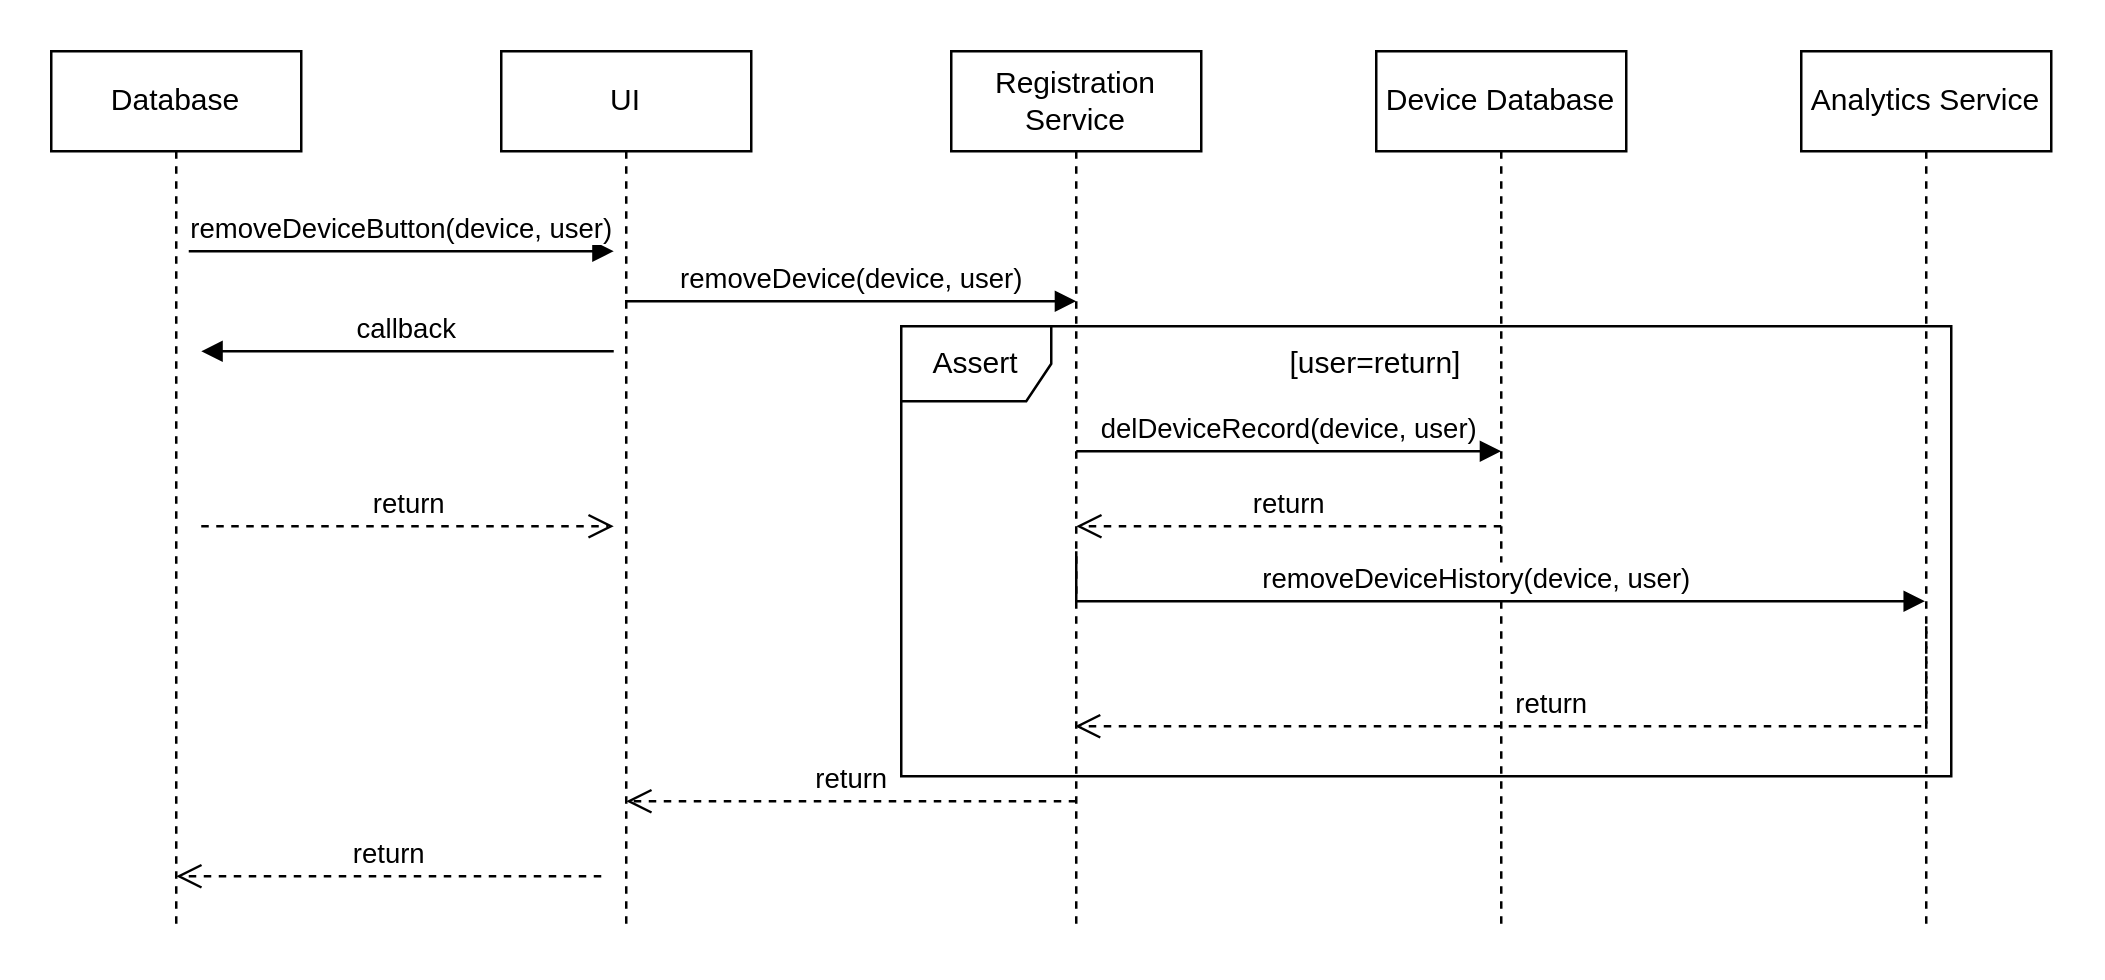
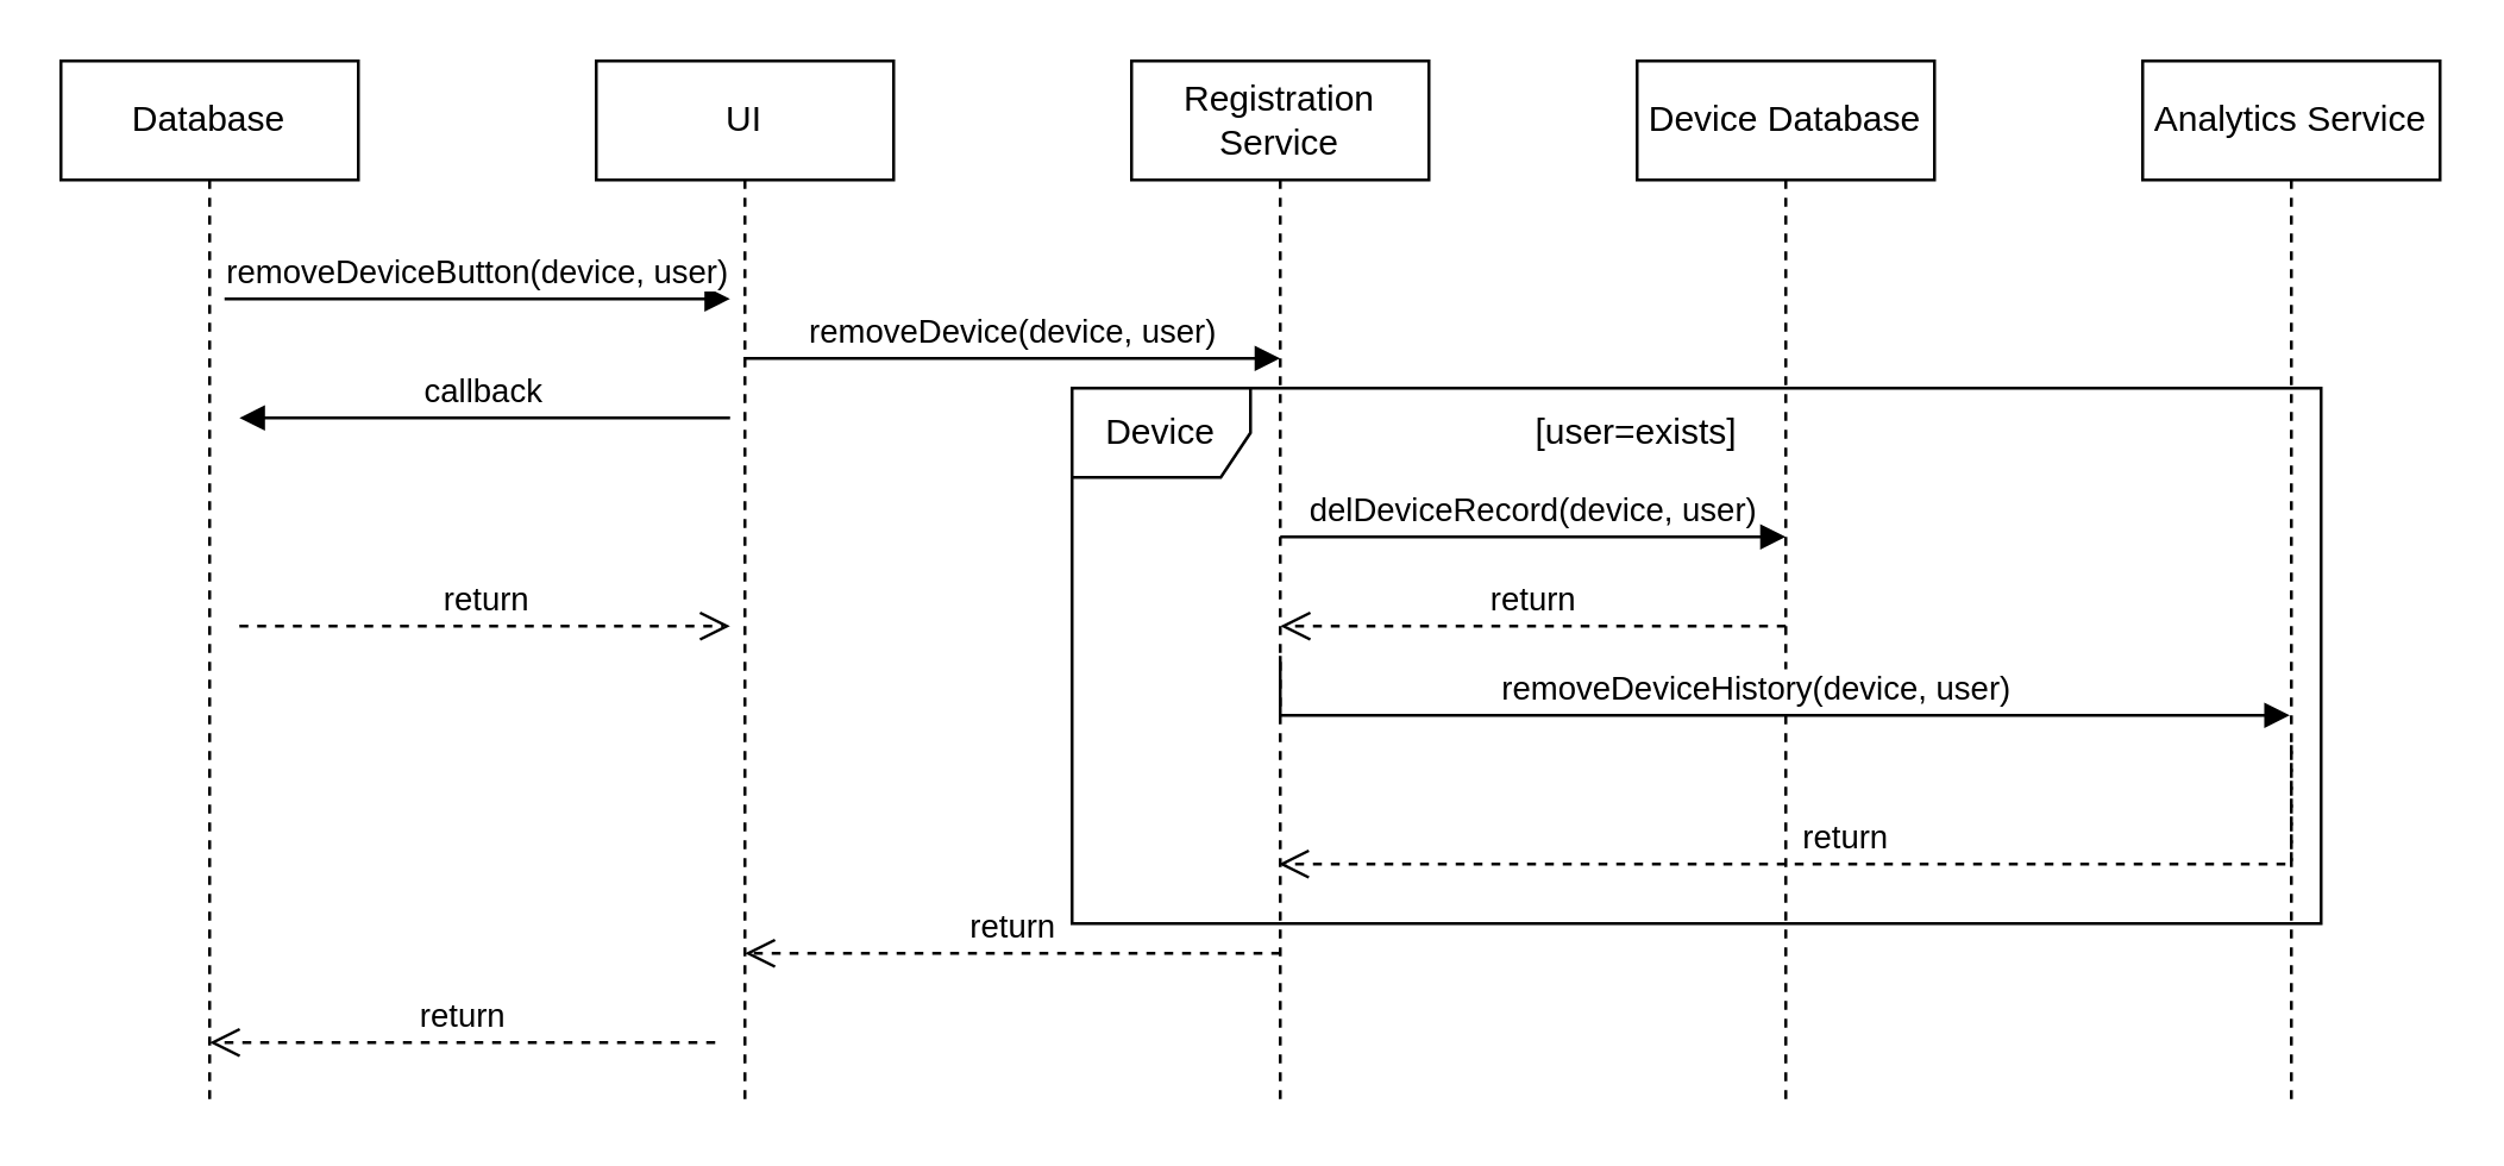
- <mxCell id="17" value="Assert" style="shape=umlFrame;whiteSpace=wrap;html=1;pointerEvents=0;" vertex="1" parent="1"><mxGeometry x="360" y="130" width="420" height="180" as="geometry" /></mxCell>
+ <mxCell id="17" value="Device" style="shape=umlFrame;whiteSpace=wrap;html=1;pointerEvents=0;" vertex="1" parent="1"><mxGeometry x="360" y="130" width="420" height="180" as="geometry" /></mxCell>
- <mxCell id="18" value="[user=return]" style="text;html=1;strokeColor=none;fillColor=none;align=center;verticalAlign=middle;whiteSpace=wrap;rounded=0;" vertex="1" parent="1"><mxGeometry x="520" y="130" width="60" height="30" as="geometry" /></mxCell>
+ <mxCell id="18" value="[user=exists]" style="text;html=1;strokeColor=none;fillColor=none;align=center;verticalAlign=middle;whiteSpace=wrap;rounded=0;" vertex="1" parent="1"><mxGeometry x="520" y="130" width="60" height="30" as="geometry" /></mxCell>
